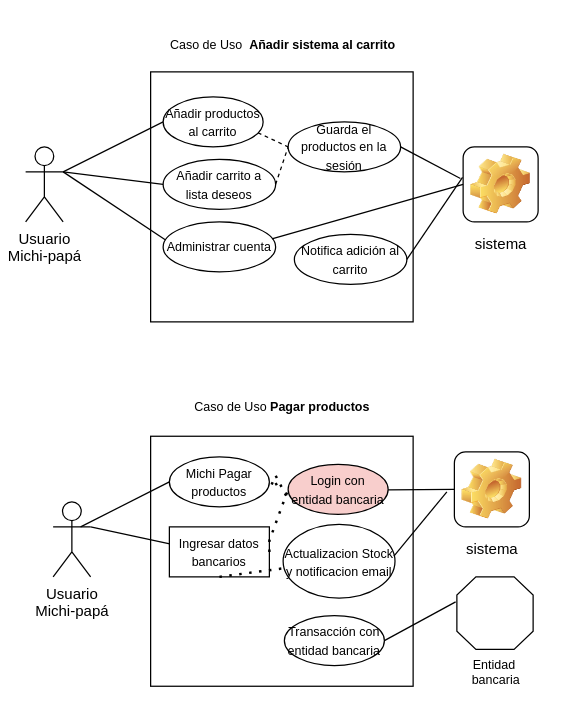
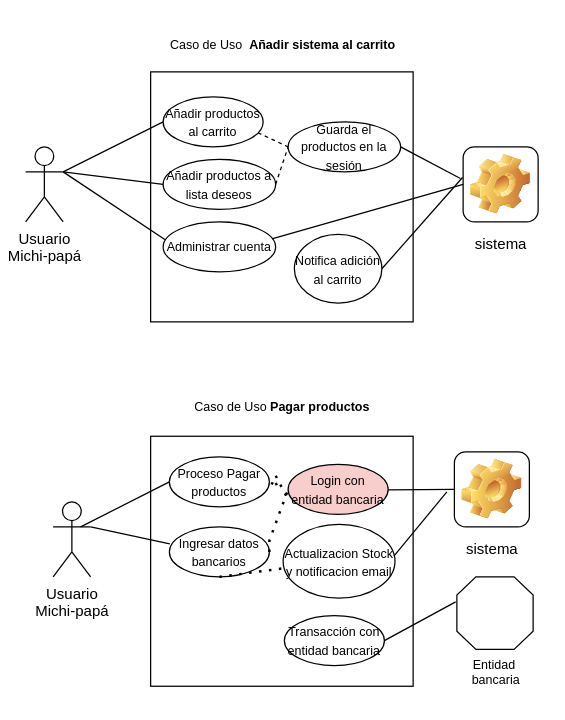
- <mxCell id="5" value="&lt;font style=&quot;font-size: 10px;&quot;&gt;Añadir carrito a lista deseos&lt;/font&gt;" style="ellipse;whiteSpace=wrap;html=1;" vertex="1" parent="1"><mxGeometry x="130" y="127" width="90" height="40" as="geometry" /></mxCell>
+ <mxCell id="5" value="&lt;font style=&quot;font-size: 10px;&quot;&gt;Añadir productos a lista deseos&lt;/font&gt;" style="ellipse;whiteSpace=wrap;html=1;" vertex="1" parent="1"><mxGeometry x="130" y="127" width="90" height="40" as="geometry" /></mxCell>
- <mxCell id="7" value="&lt;font style=&quot;font-size: 10px;&quot;&gt;Notifica adición al carrito&lt;/font&gt;" style="ellipse;whiteSpace=wrap;html=1;" vertex="1" parent="1"><mxGeometry x="235" y="187" width="90" height="40" as="geometry" /></mxCell>
+ <mxCell id="7" value="&lt;font style=&quot;font-size: 10px;&quot;&gt;Notifica adición al carrito&lt;/font&gt;" style="ellipse;whiteSpace=wrap;html=1;" vertex="1" parent="1"><mxGeometry x="235" y="187" width="70" height="55" as="geometry" /></mxCell>
- <mxCell id="23" value="&lt;font style=&quot;font-size: 10px;&quot;&gt;Michi Pagar productos&lt;/font&gt;" style="ellipse;whiteSpace=wrap;html=1;" vertex="1" parent="1"><mxGeometry x="135" y="365" width="80" height="40" as="geometry" /></mxCell>
+ <mxCell id="23" value="&lt;font style=&quot;font-size: 10px;&quot;&gt;Proceso Pagar productos&lt;/font&gt;" style="ellipse;whiteSpace=wrap;html=1;" vertex="1" parent="1"><mxGeometry x="135" y="365" width="80" height="40" as="geometry" /></mxCell>
- <mxCell id="24" value="&lt;font style=&quot;font-size: 10px;&quot;&gt;Ingresar datos bancarios&lt;/font&gt;" style="whiteSpace=wrap;html=1;rounded=0;" vertex="1" parent="1"><mxGeometry x="135" y="421" width="80" height="40" as="geometry" /></mxCell>
+ <mxCell id="24" value="&lt;font style=&quot;font-size: 10px;&quot;&gt;Ingresar datos bancarios&lt;/font&gt;" style="ellipse;whiteSpace=wrap;html=1;" vertex="1" parent="1"><mxGeometry x="135" y="421" width="80" height="40" as="geometry" /></mxCell>
